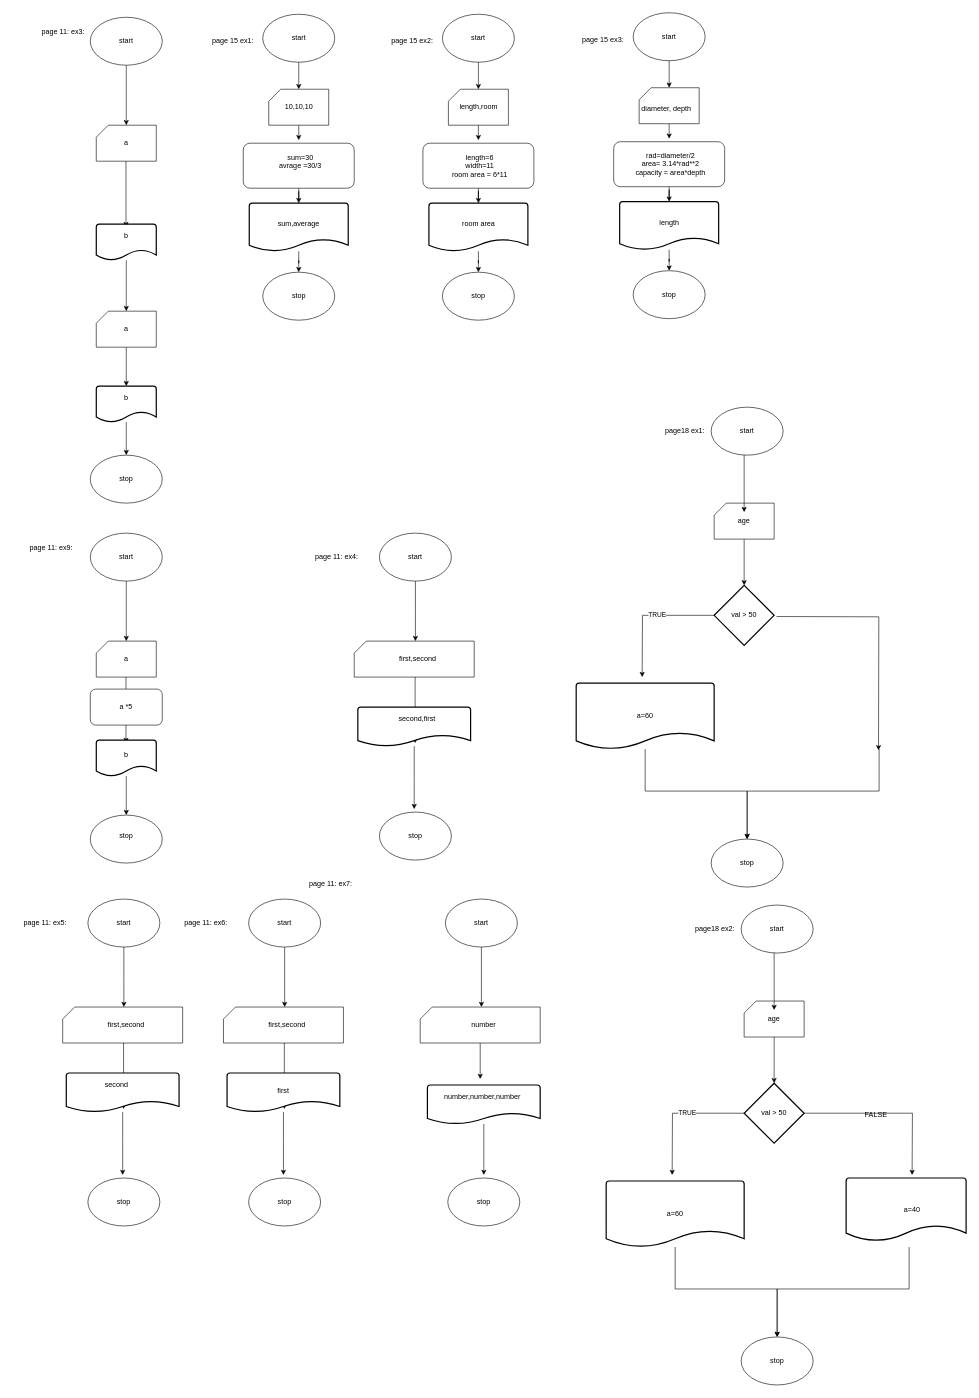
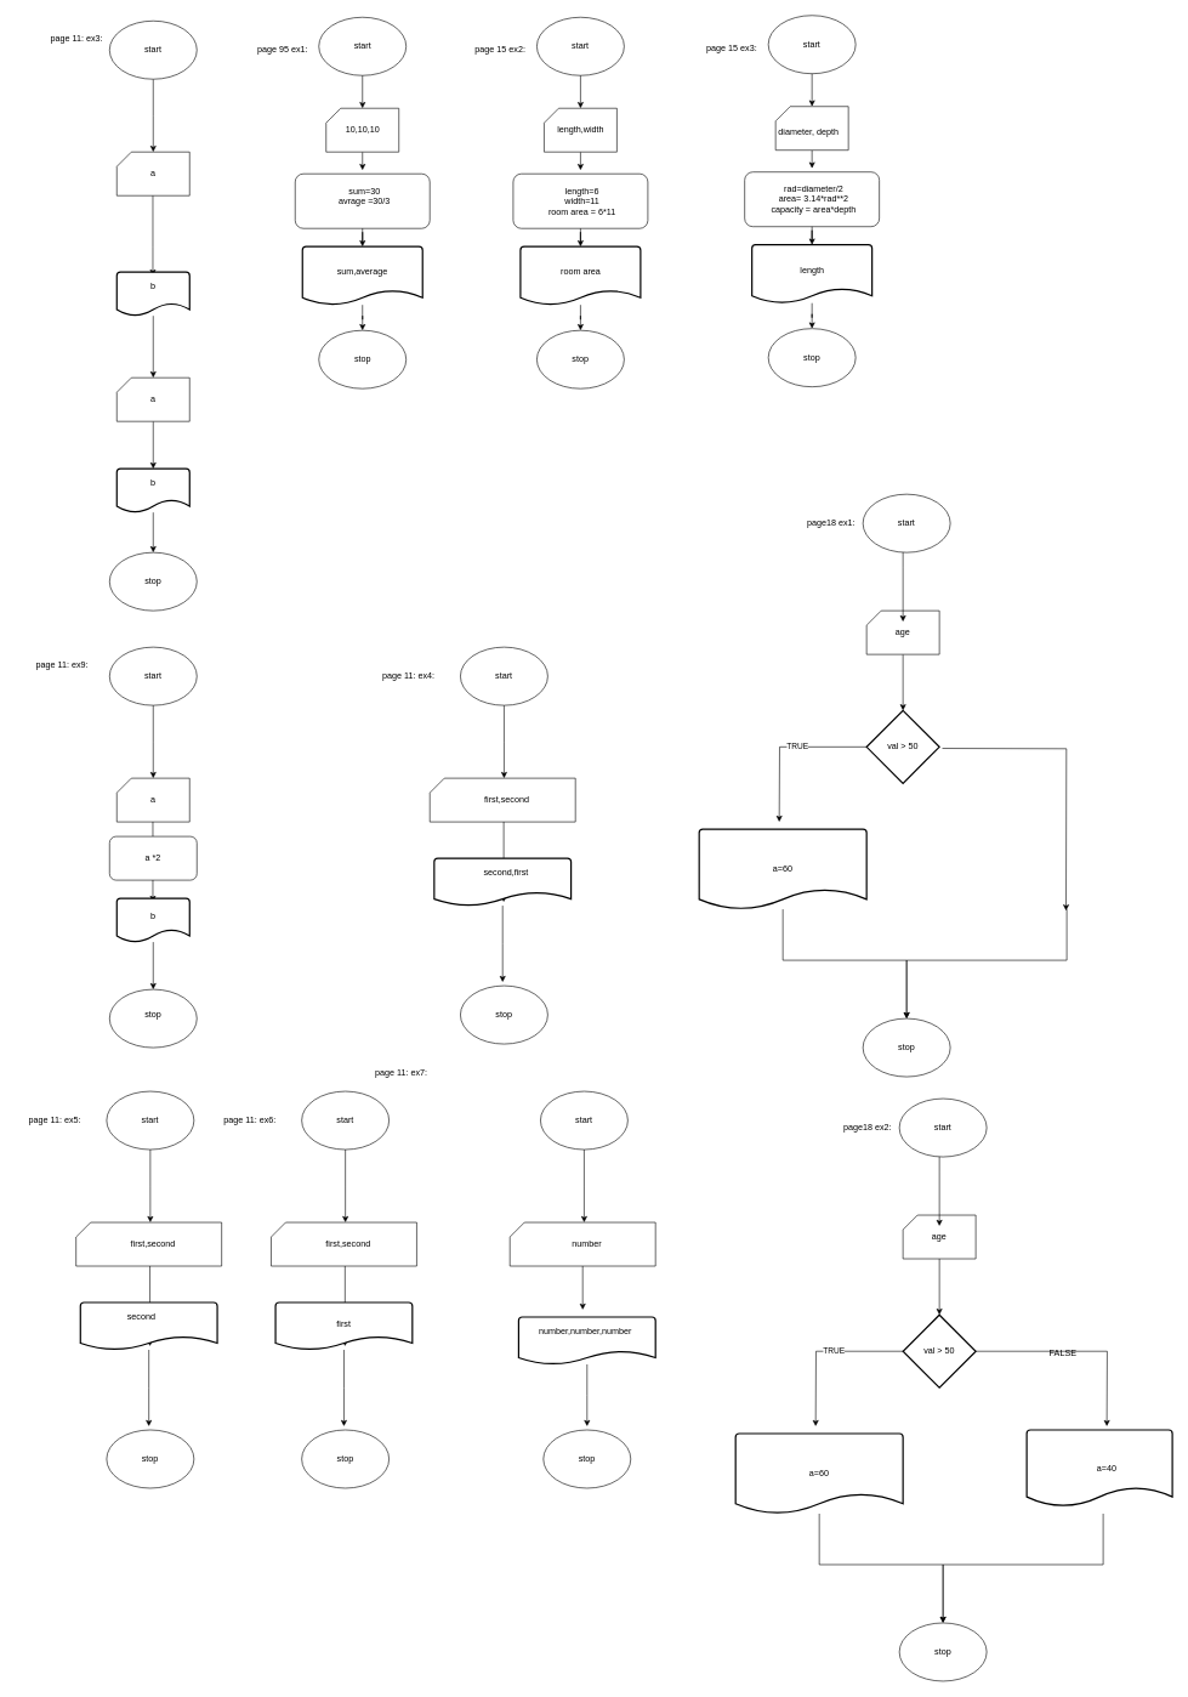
- <mxCell id="96" value="page 15 ex1:" style="text;html=1;align=center;verticalAlign=middle;whiteSpace=wrap;rounded=0;" vertex="1" parent="1"><mxGeometry x="332.5" y="53" width="110" height="30" as="geometry" /></mxCell>
+ <mxCell id="96" value="page 95 ex1:" style="text;html=1;align=center;verticalAlign=middle;whiteSpace=wrap;rounded=0;" vertex="1" parent="1"><mxGeometry x="332.5" y="53" width="110" height="30" as="geometry" /></mxCell>
- <mxCell id="106" value="length,room" style="text;html=1;align=center;verticalAlign=middle;whiteSpace=wrap;rounded=0;" vertex="1" parent="1"><mxGeometry x="754.5" y="163" width="85" height="30" as="geometry" /></mxCell>
+ <mxCell id="106" value="length,width" style="text;html=1;align=center;verticalAlign=middle;whiteSpace=wrap;rounded=0;" vertex="1" parent="1"><mxGeometry x="754.5" y="163" width="85" height="30" as="geometry" /></mxCell>
- <mxCell id="44" value="a *5" style="text;html=1;align=center;verticalAlign=middle;whiteSpace=wrap;rounded=0;" vertex="1" parent="1"><mxGeometry x="180" y="1163" width="60" height="30" as="geometry" /></mxCell>
+ <mxCell id="44" value="a *2" style="text;html=1;align=center;verticalAlign=middle;whiteSpace=wrap;rounded=0;" vertex="1" parent="1"><mxGeometry x="180" y="1163" width="60" height="30" as="geometry" /></mxCell>
